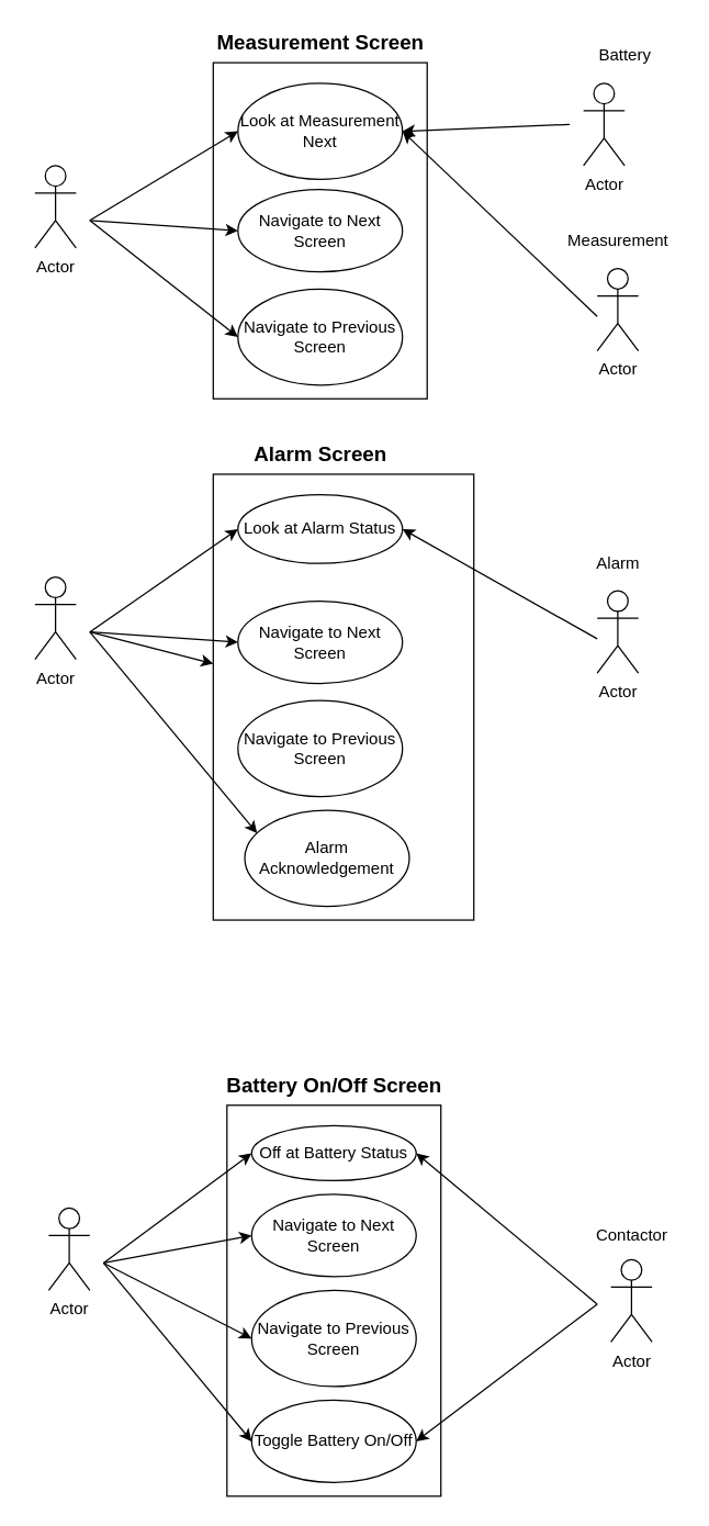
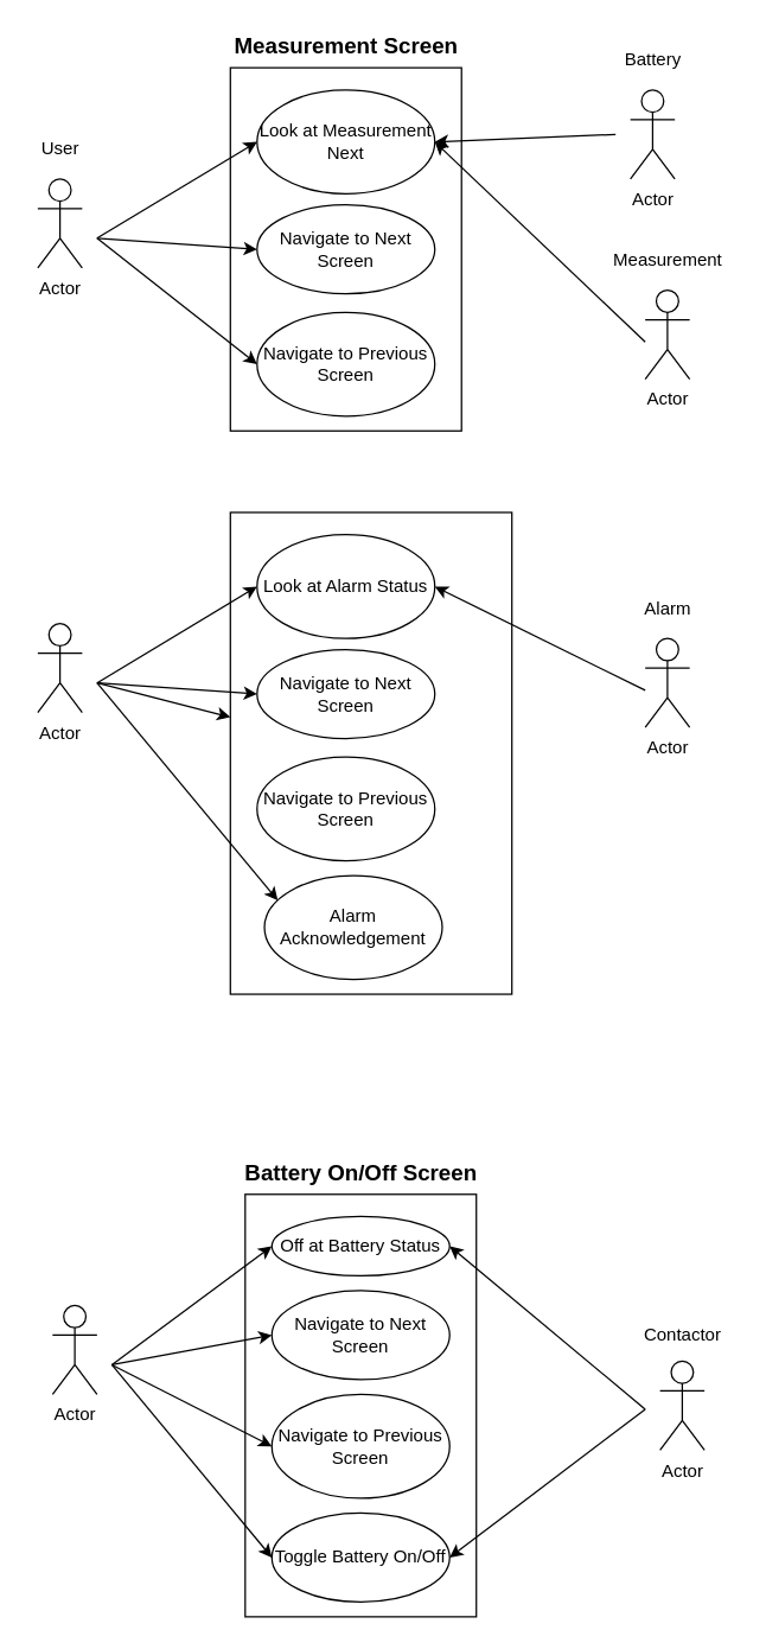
- <mxCell id="34" value="Battery" style="text;html=1;align=center;verticalAlign=middle;resizable=0;points=[];autosize=1;" parent="1" vertex="1"><mxGeometry x="430" y="30" width="50" height="20" as="geometry" /></mxCell>
+ <mxCell id="34" value="Battery" style="text;html=1;align=center;verticalAlign=middle;resizable=0;points=[];autosize=1;" parent="1" vertex="1"><mxGeometry x="415" y="30" width="50" height="20" as="geometry" /></mxCell>
+ <mxCell id="35" value="User" style="text;html=1;align=center;verticalAlign=middle;resizable=0;points=[];autosize=1;" parent="1" vertex="1"><mxGeometry x="20" y="90" width="40" height="20" as="geometry" /></mxCell>
- <mxCell id="13" value="&lt;b&gt;&lt;font style=&quot;font-size: 15px&quot;&gt;Alarm Screen&lt;/font&gt;&lt;/b&gt;" style="text;html=1;align=center;verticalAlign=middle;resizable=0;points=[];autosize=1;" parent="1" vertex="1"><mxGeometry x="178" y="320" width="110" height="20" as="geometry" /></mxCell>
- <mxCell id="14" value="Look at Alarm Status" style="ellipse;whiteSpace=wrap;html=1;" parent="1" vertex="1"><mxGeometry x="173" y="360" width="120" height="50" as="geometry" /></mxCell>
+ <mxCell id="14" value="Look at Alarm Status" style="ellipse;whiteSpace=wrap;html=1;" parent="1" vertex="1"><mxGeometry x="173" y="360" width="120" height="70" as="geometry" /></mxCell>
